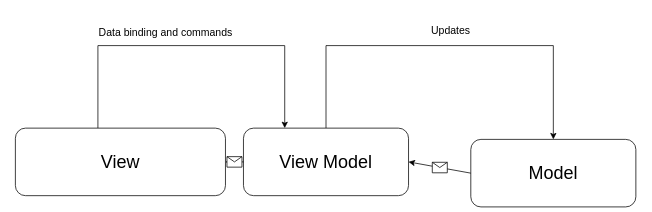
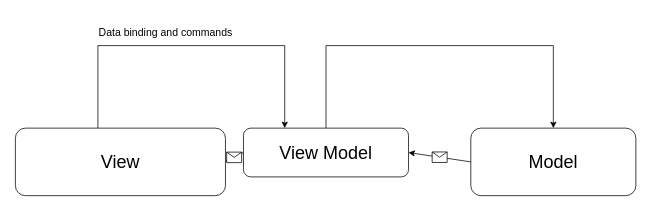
- <mxCell id="8" value="Updates" style="text;html=1;align=center;verticalAlign=middle;resizable=0;points=[];autosize=1;strokeColor=none;fillColor=none;fontSize=14;" vertex="1" parent="1"><mxGeometry x="560" y="25" width="80" height="30" as="geometry" /></mxCell>
- <mxCell id="5" value="&lt;font style=&quot;font-size: 24px;&quot;&gt;View Model&lt;/font&gt;" style="rounded=1;whiteSpace=wrap;html=1;" vertex="1" parent="1"><mxGeometry x="324" y="170" width="220" height="90" as="geometry" /></mxCell>
+ <mxCell id="5" value="&lt;font style=&quot;font-size: 24px;&quot;&gt;View Model&lt;/font&gt;" style="rounded=1;whiteSpace=wrap;html=1;" vertex="1" parent="1"><mxGeometry x="324" y="170" width="220" height="65" as="geometry" /></mxCell>
- <mxCell id="6" value="&lt;font style=&quot;font-size: 24px;&quot;&gt;Model&lt;/font&gt;" style="rounded=1;whiteSpace=wrap;html=1;" vertex="1" parent="1"><mxGeometry x="627" y="185" width="220" height="90" as="geometry" /></mxCell>
+ <mxCell id="6" value="&lt;font style=&quot;font-size: 24px;&quot;&gt;Model&lt;/font&gt;" style="rounded=1;whiteSpace=wrap;html=1;" vertex="1" parent="1"><mxGeometry x="627" y="170" width="220" height="90" as="geometry" /></mxCell>
